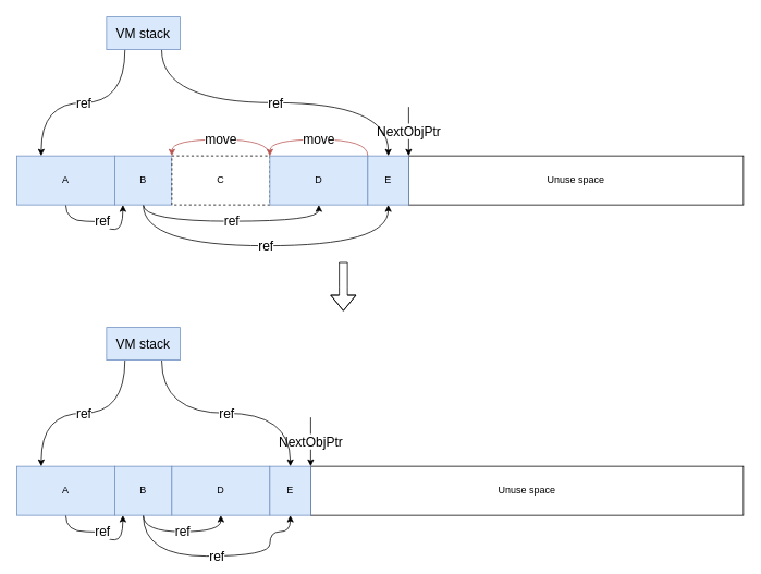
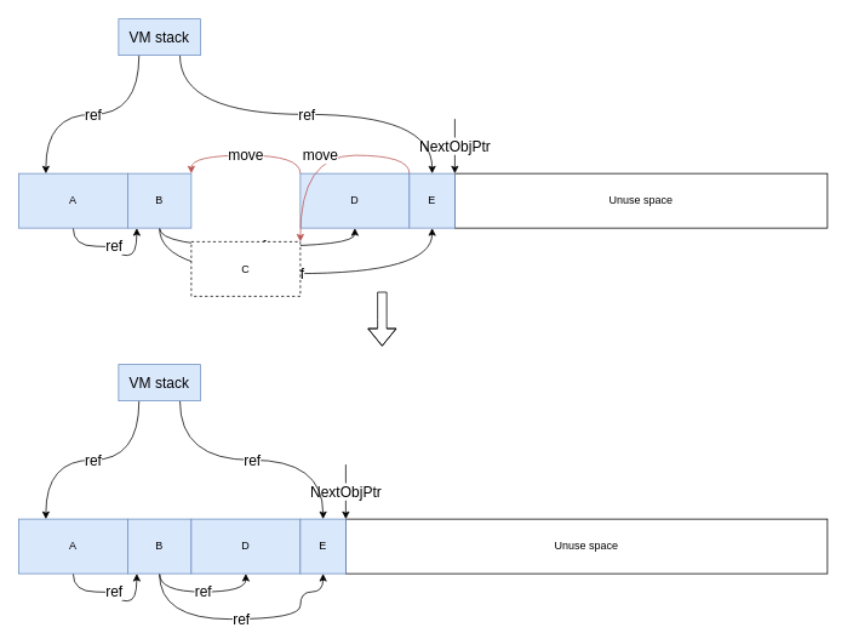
- <mxCell id="8" value="C" style="rounded=0;whiteSpace=wrap;html=1;dashed=1;" parent="1" vertex="1"><mxGeometry x="210" y="190" width="120" height="60" as="geometry" /></mxCell>
+ <mxCell id="8" value="C" style="rounded=0;whiteSpace=wrap;html=1;dashed=1;" parent="1" vertex="1"><mxGeometry x="210" y="265" width="120" height="60" as="geometry" /></mxCell>
